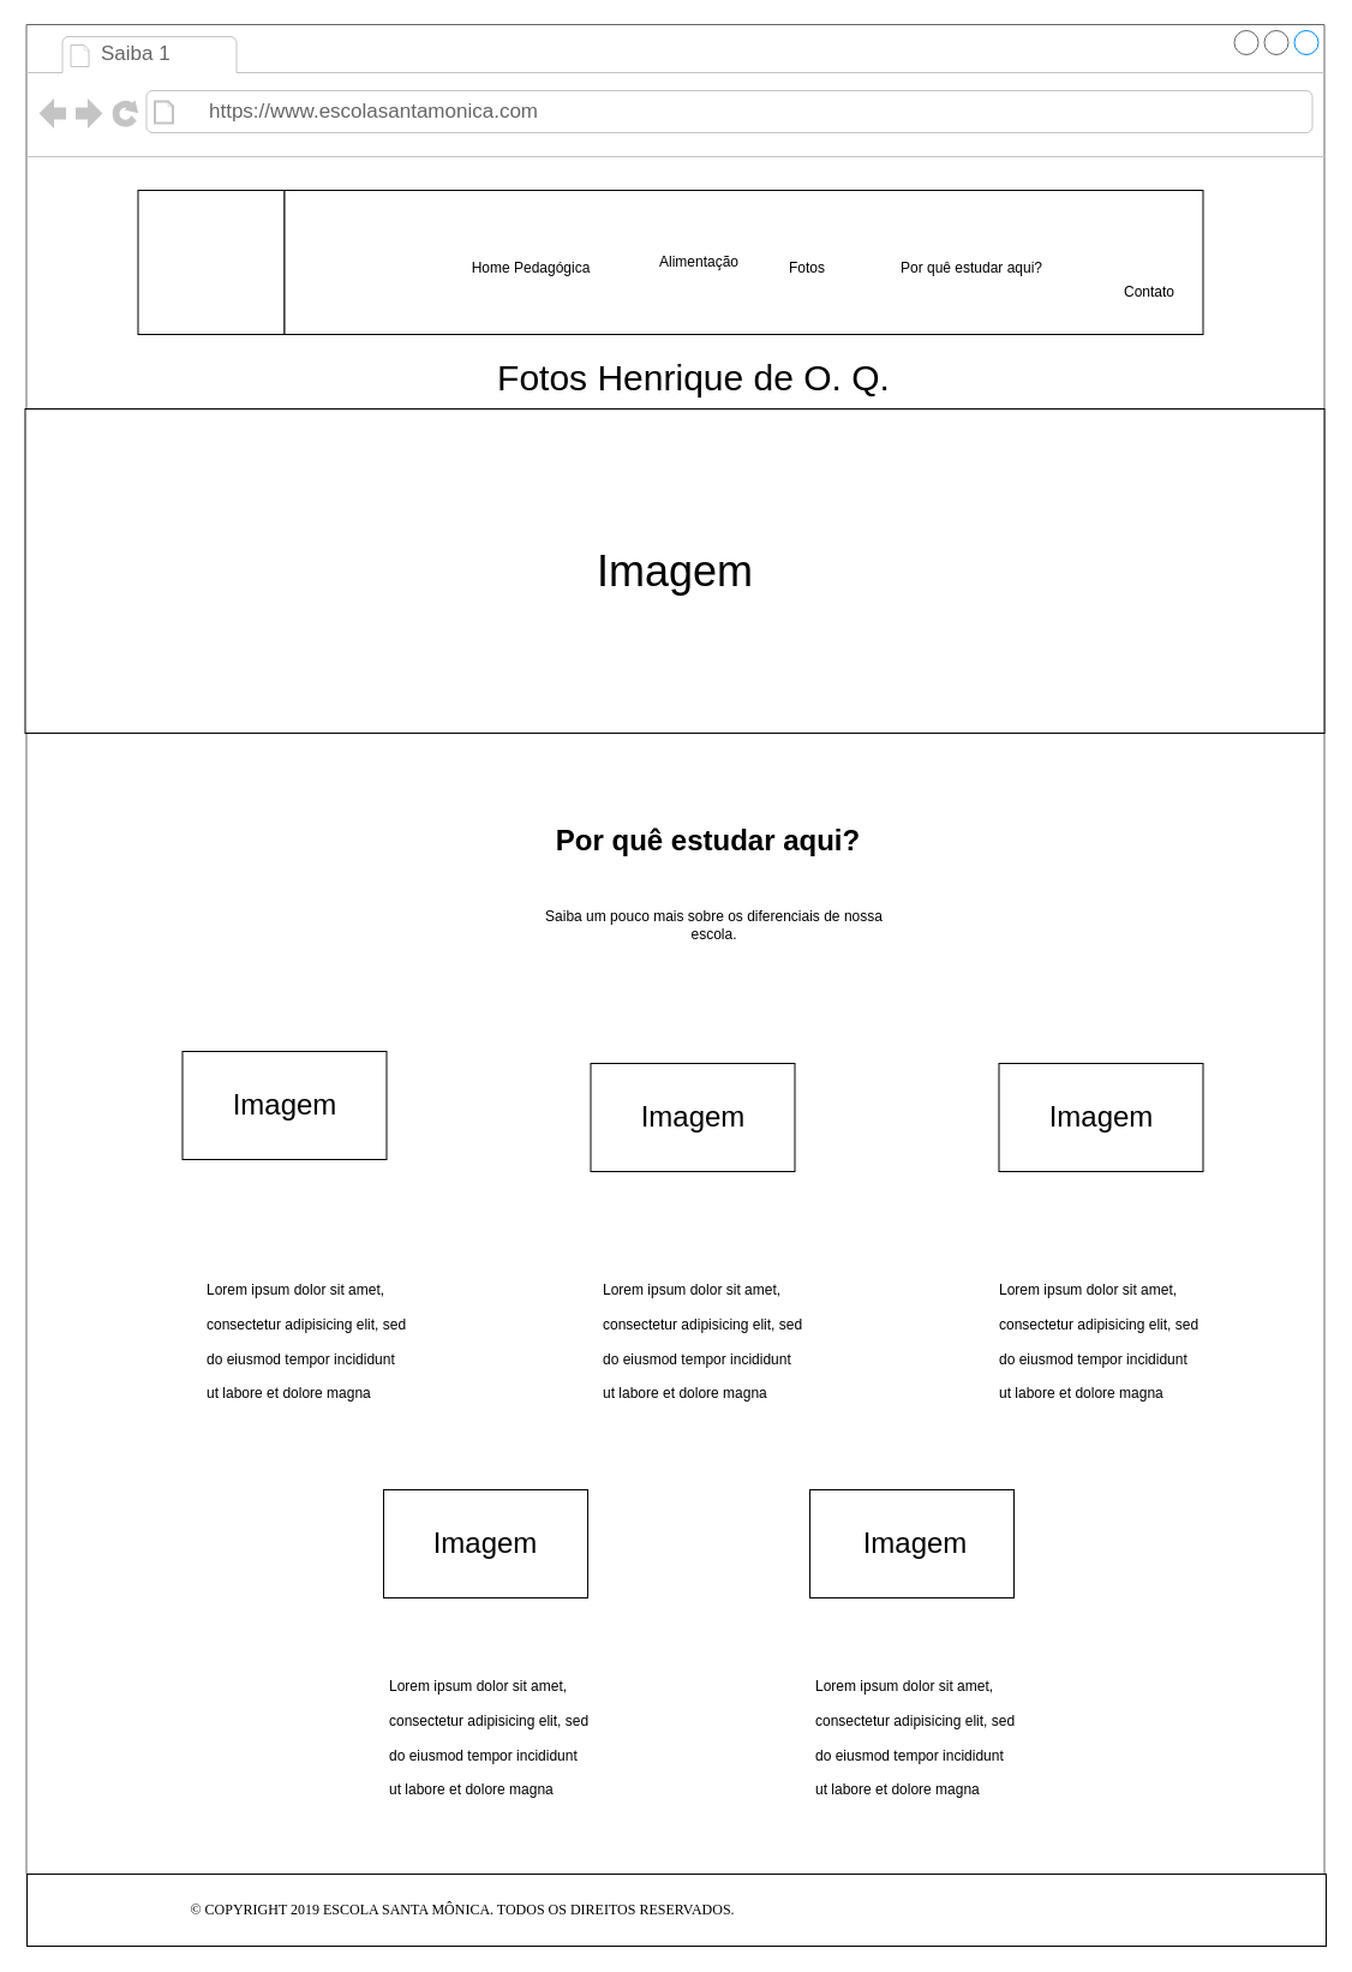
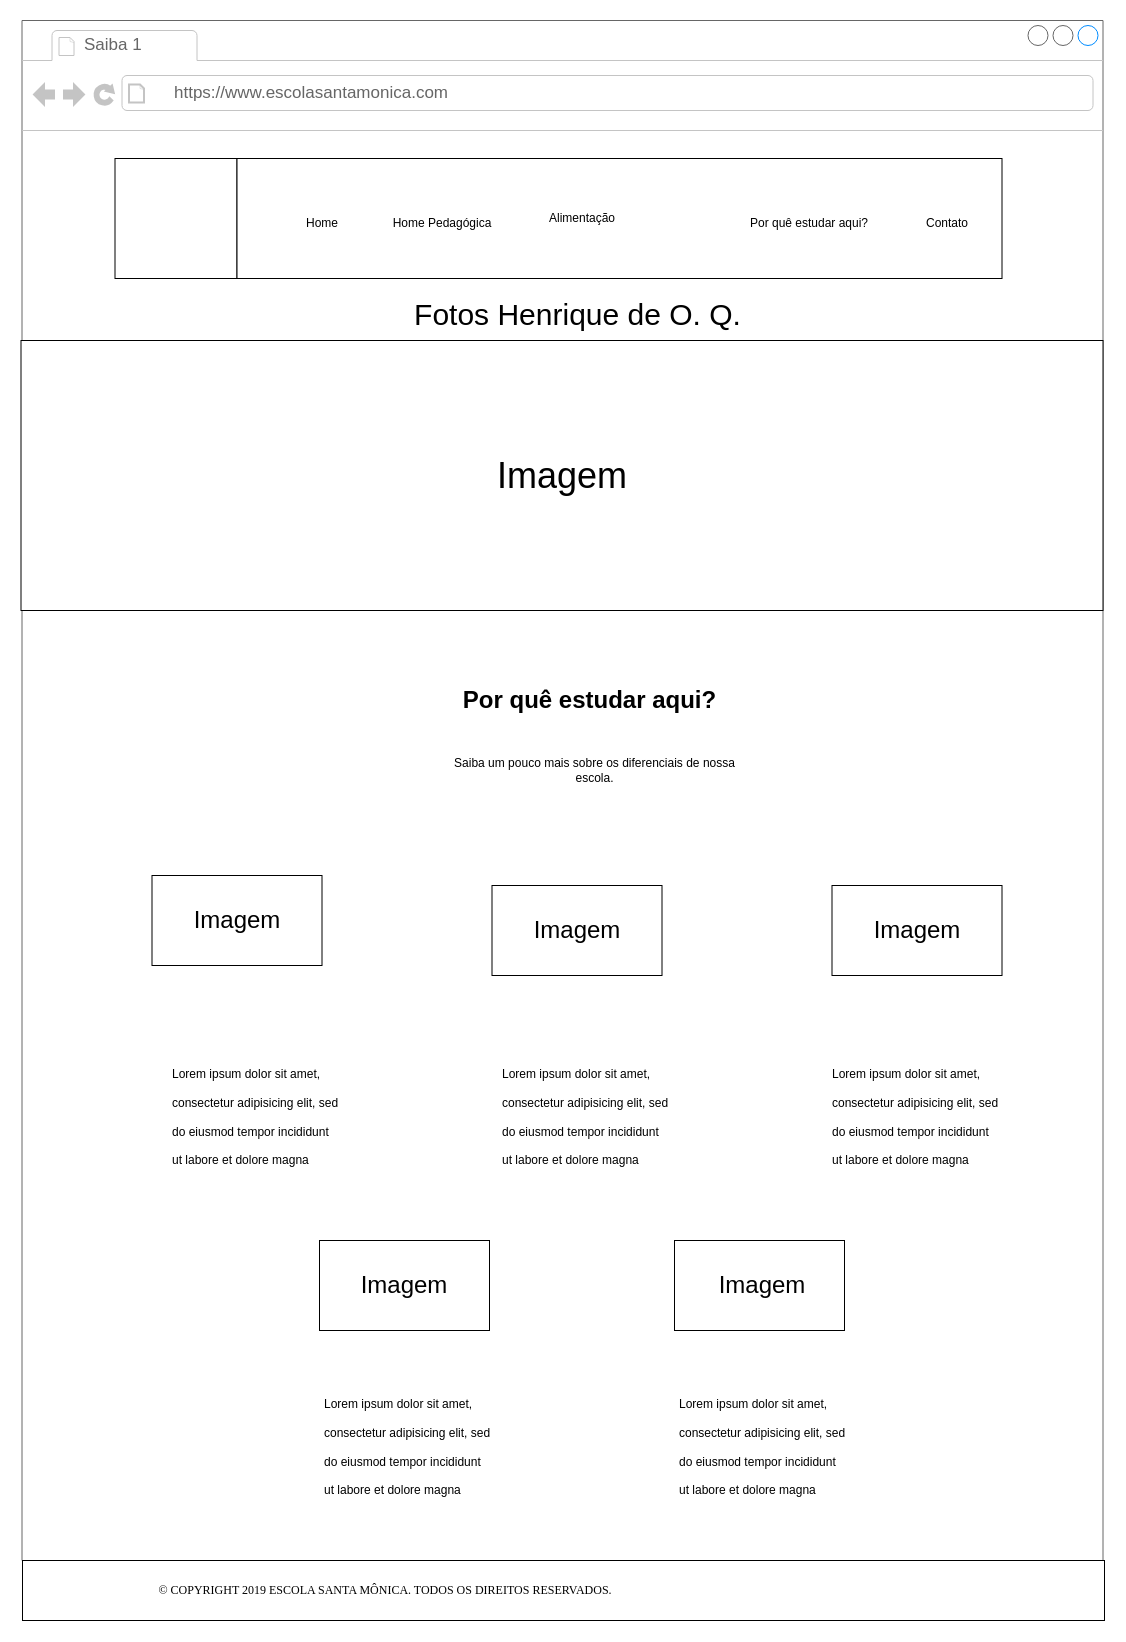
+ <mxCell id="9" value="Home" style="text;html=1;strokeColor=none;fillColor=none;align=center;verticalAlign=middle;whiteSpace=wrap;rounded=0;" parent="2" vertex="1"><mxGeometry x="280" y="193" width="40" height="20" as="geometry" /></mxCell>
- <mxCell id="12" value="Fotos" style="text;html=1;strokeColor=none;fillColor=none;align=center;verticalAlign=middle;whiteSpace=wrap;rounded=0;" parent="2" vertex="1"><mxGeometry x="630" y="193" width="40" height="20" as="geometry" /></mxCell>
- <mxCell id="14" value="Contato" style="text;html=1;strokeColor=none;fillColor=none;align=center;verticalAlign=middle;whiteSpace=wrap;rounded=0;" parent="2" vertex="1"><mxGeometry x="915" y="213" width="40" height="20" as="geometry" /></mxCell>
+ <mxCell id="14" value="Contato" style="text;html=1;strokeColor=none;fillColor=none;align=center;verticalAlign=middle;whiteSpace=wrap;rounded=0;" parent="2" vertex="1"><mxGeometry x="905" y="193" width="40" height="20" as="geometry" /></mxCell>
